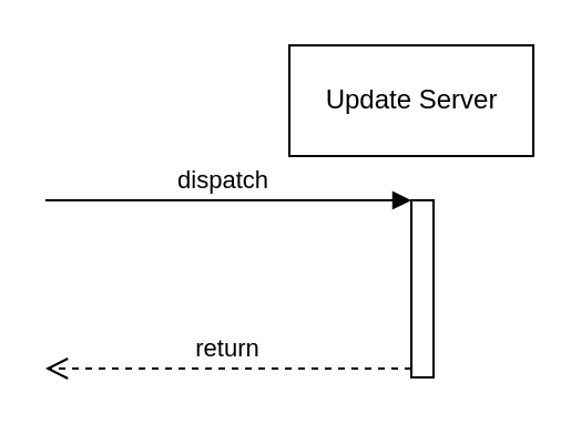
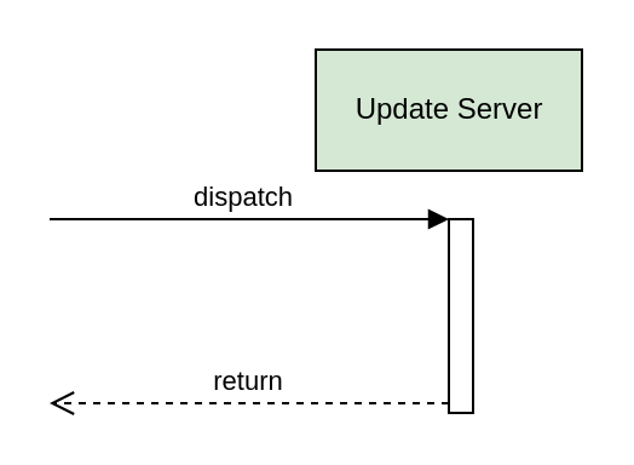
- <mxCell id="5" value="Update Server" style="html=1;" vertex="1" parent="1"><mxGeometry x="130" y="20" width="110" height="50" as="geometry" /></mxCell>
+ <mxCell id="5" value="Update Server" style="html=1;fillColor=#d5e8d4;" vertex="1" parent="1"><mxGeometry x="130" y="20" width="110" height="50" as="geometry" /></mxCell>
